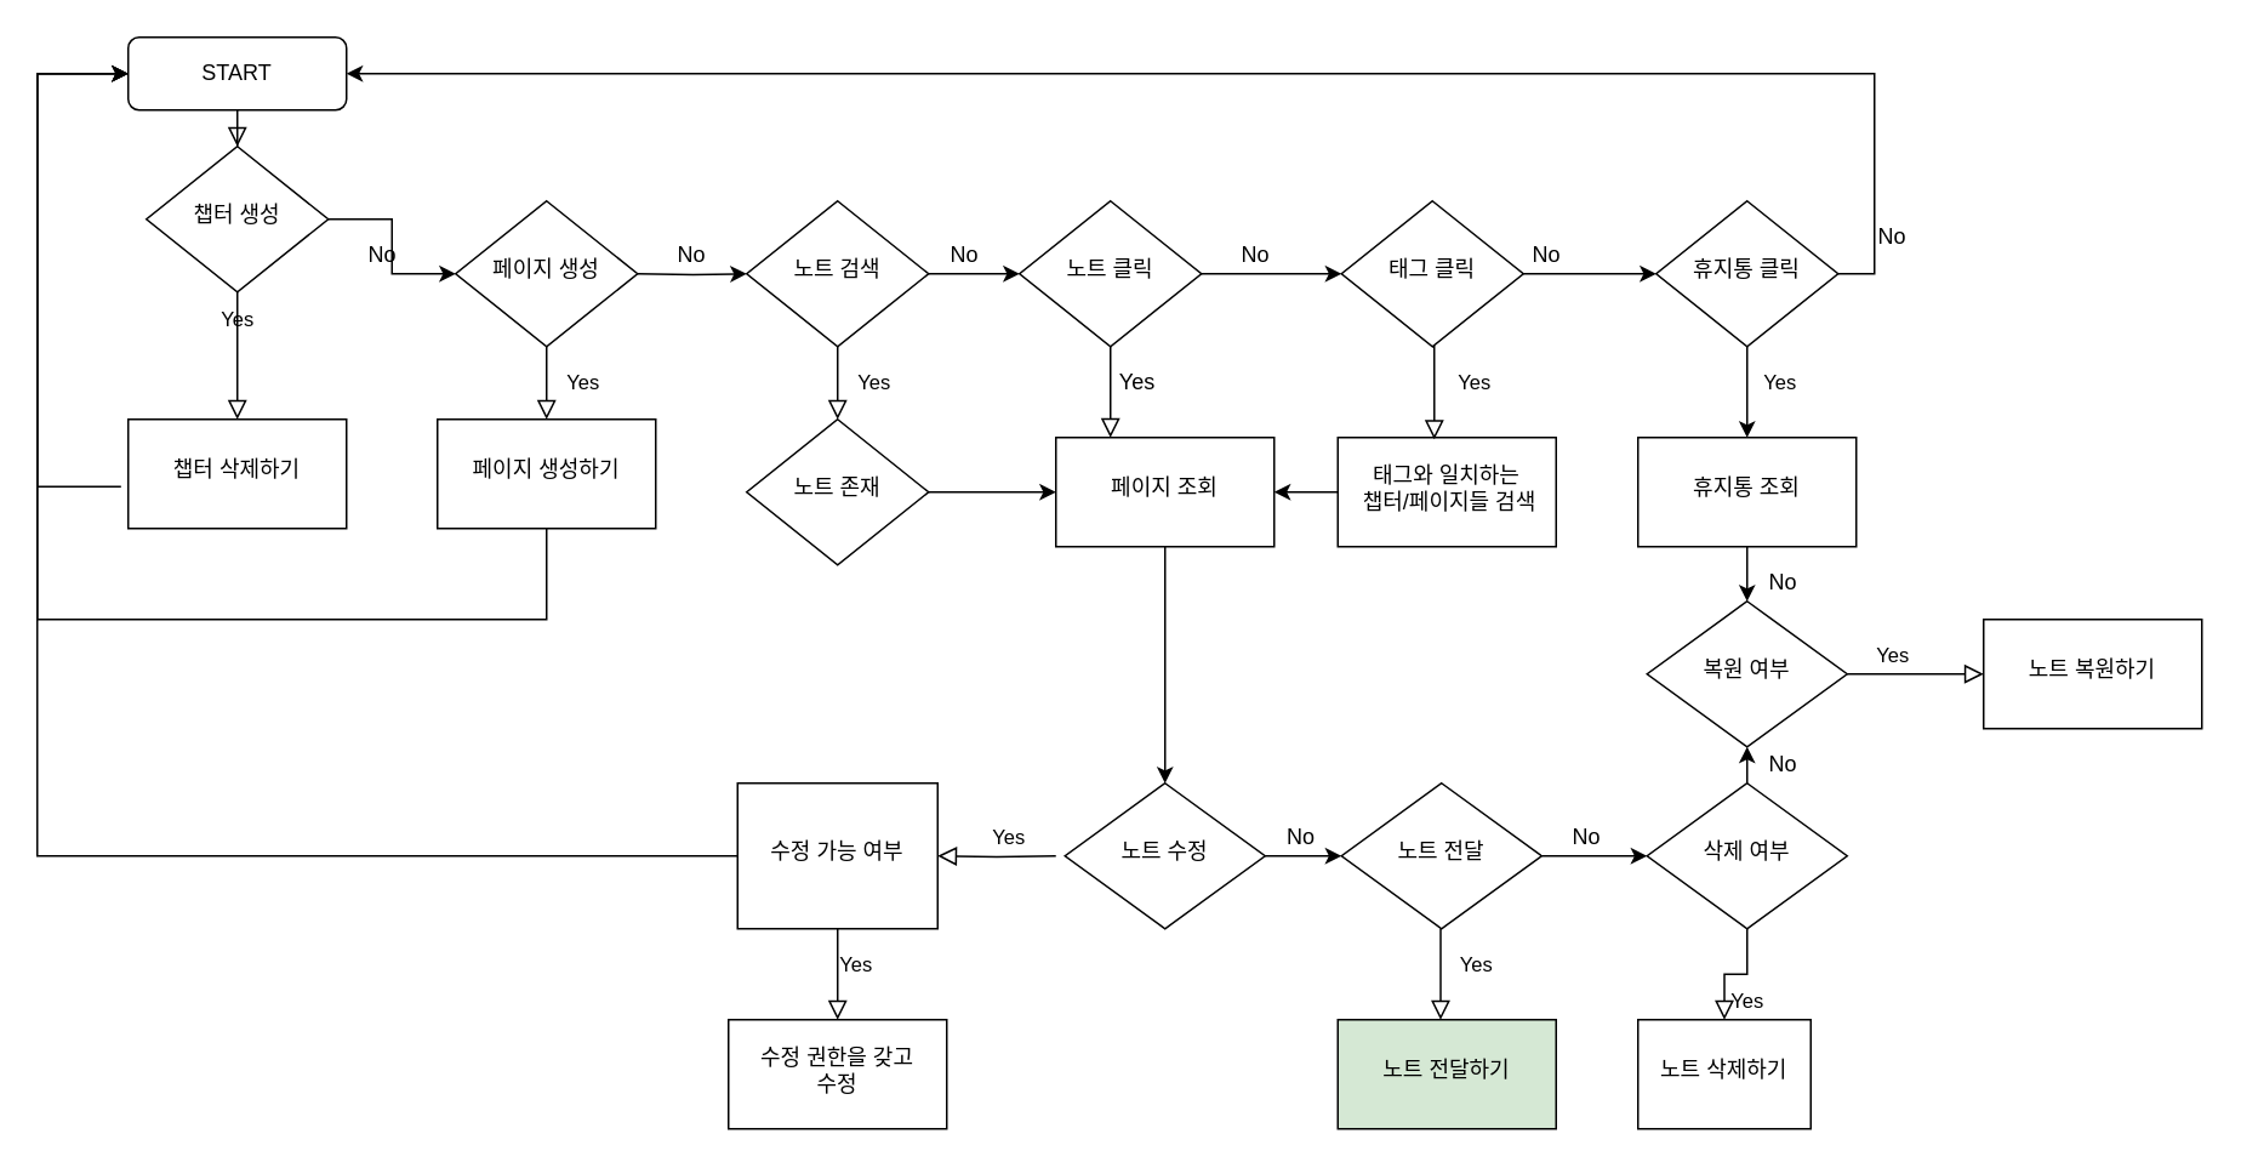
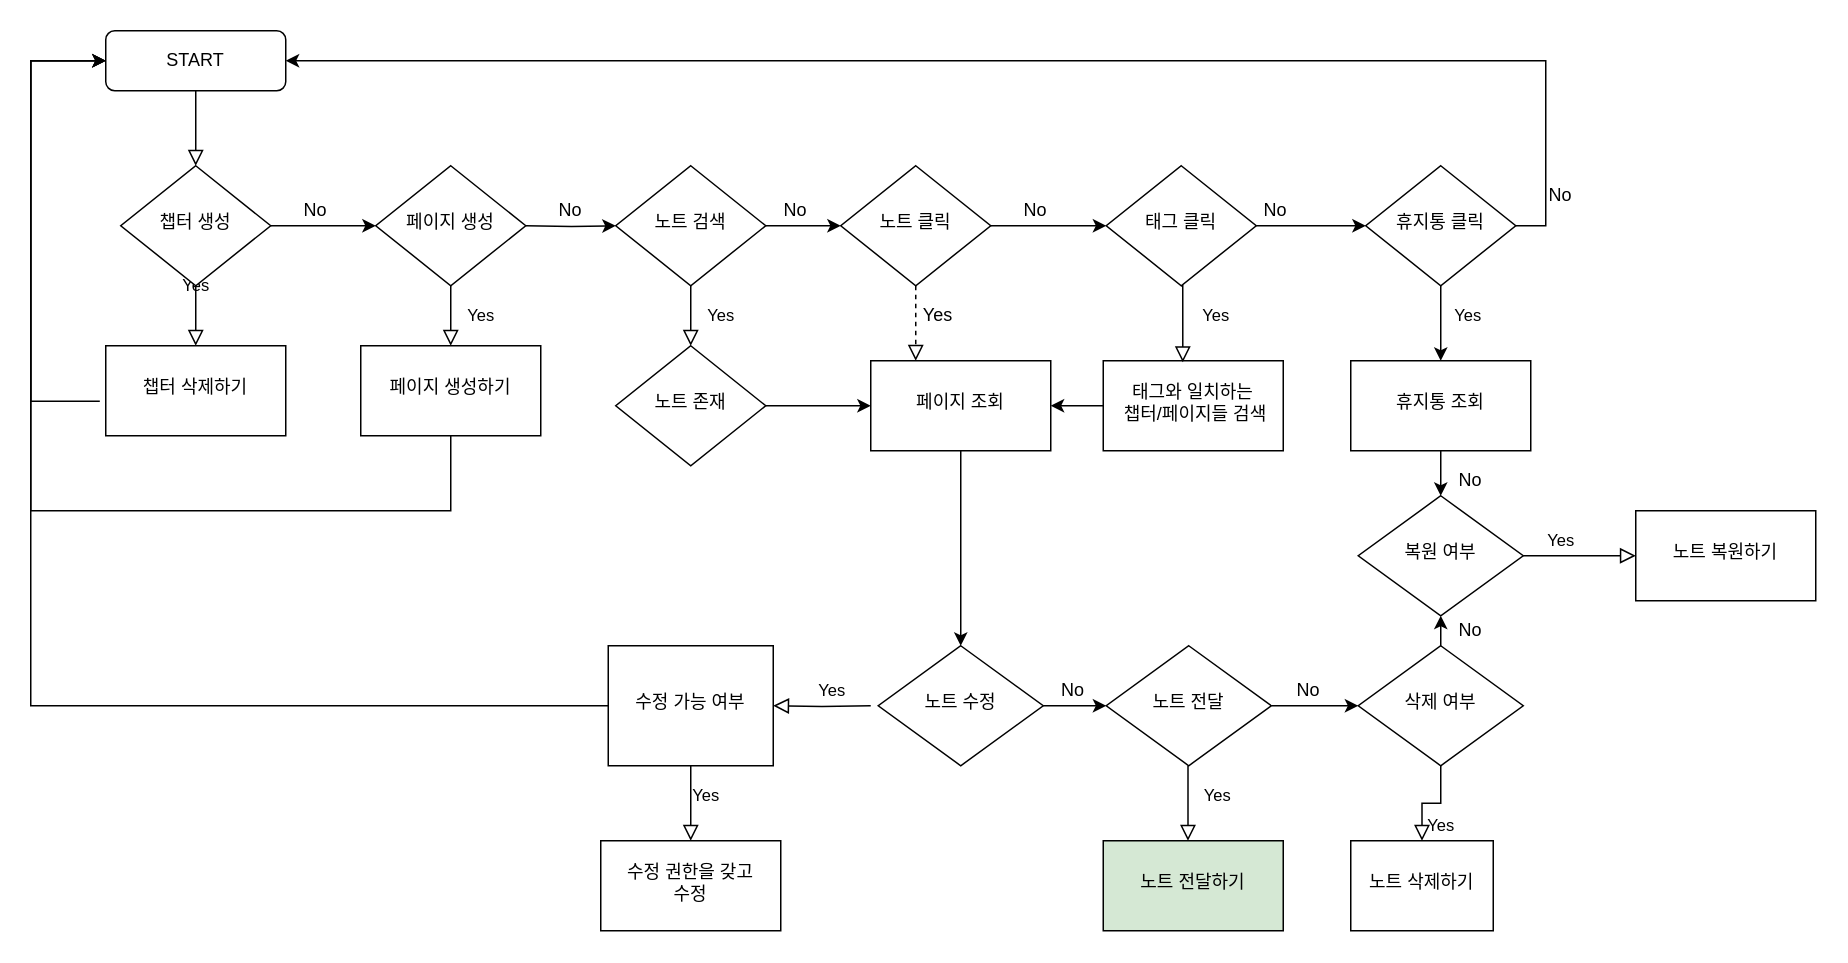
- <mxCell id="6" value="챕터 생성" style="rhombus;whiteSpace=wrap;html=1;shadow=0;fontFamily=Helvetica;fontSize=12;align=center;strokeWidth=1;spacing=6;spacingTop=-4;" parent="1" vertex="1"><mxGeometry x="80" y="80" width="100" height="80" as="geometry" /></mxCell>
+ <mxCell id="6" value="챕터 생성" style="rhombus;whiteSpace=wrap;html=1;shadow=0;fontFamily=Helvetica;fontSize=12;align=center;strokeWidth=1;spacing=6;spacingTop=-4;" parent="1" vertex="1"><mxGeometry x="80" y="110" width="100" height="80" as="geometry" /></mxCell>
- <mxCell id="24" value="Yes" style="rounded=0;html=1;jettySize=auto;orthogonalLoop=1;fontSize=11;endArrow=block;endFill=0;endSize=8;strokeWidth=1;shadow=0;labelBackgroundColor=none;edgeStyle=orthogonalEdgeStyle;exitX=0.5;exitY=1;exitDx=0;exitDy=0;entryX=0.25;entryY=0;entryDx=0;entryDy=0;" edge="1" parent="1" source="23" target="17"><mxGeometry x="-0.2" y="200" relative="1" as="geometry"><mxPoint as="offset" /><mxPoint x="470" y="200" as="sourcePoint" /><mxPoint x="470" y="240" as="targetPoint" /><Array as="points"><mxPoint x="610" y="220" /><mxPoint x="610" y="220" /></Array></mxGeometry></mxCell>
+ <mxCell id="24" value="Yes" style="rounded=0;html=1;jettySize=auto;orthogonalLoop=1;fontSize=11;endArrow=block;endFill=0;endSize=8;strokeWidth=1;shadow=0;labelBackgroundColor=none;edgeStyle=orthogonalEdgeStyle;exitX=0.5;exitY=1;exitDx=0;exitDy=0;entryX=0.25;entryY=0;entryDx=0;entryDy=0;dashed=1;" edge="1" parent="1" source="23" target="17"><mxGeometry x="-0.2" y="200" relative="1" as="geometry"><mxPoint as="offset" /><mxPoint x="470" y="200" as="sourcePoint" /><mxPoint x="470" y="240" as="targetPoint" /><Array as="points"><mxPoint x="610" y="220" /><mxPoint x="610" y="220" /></Array></mxGeometry></mxCell>
